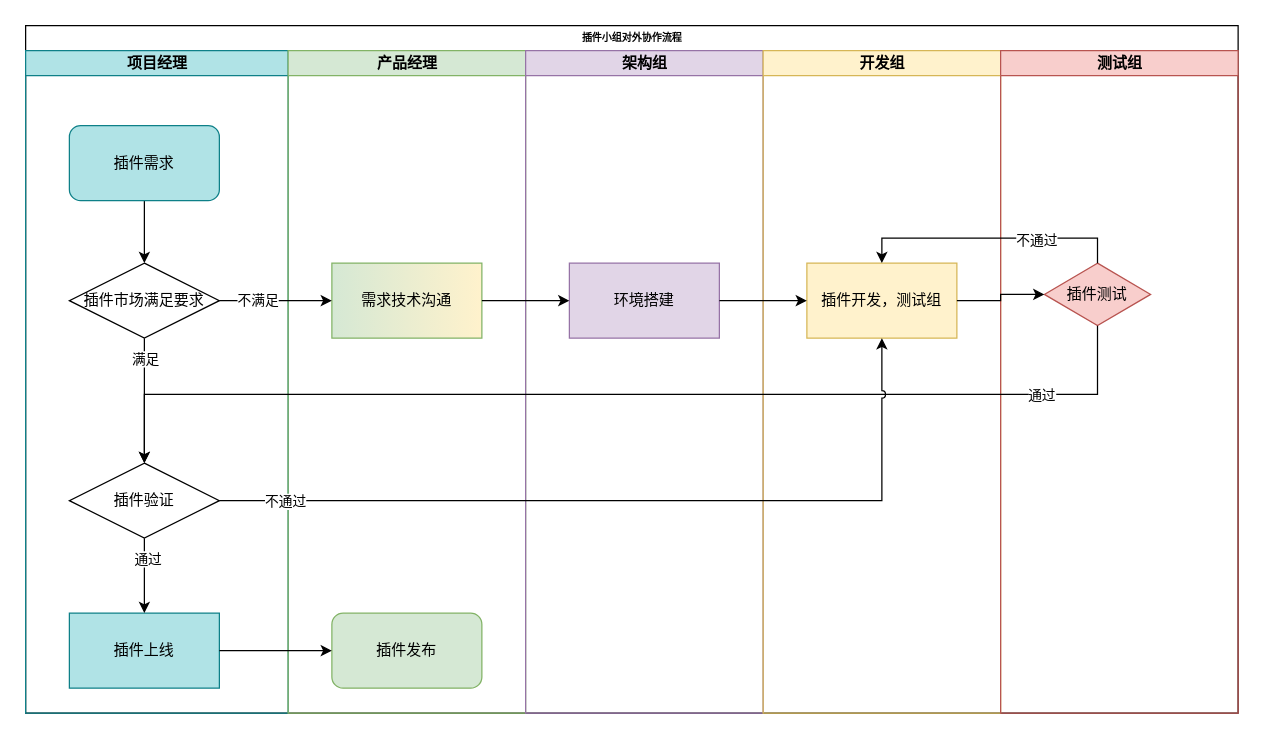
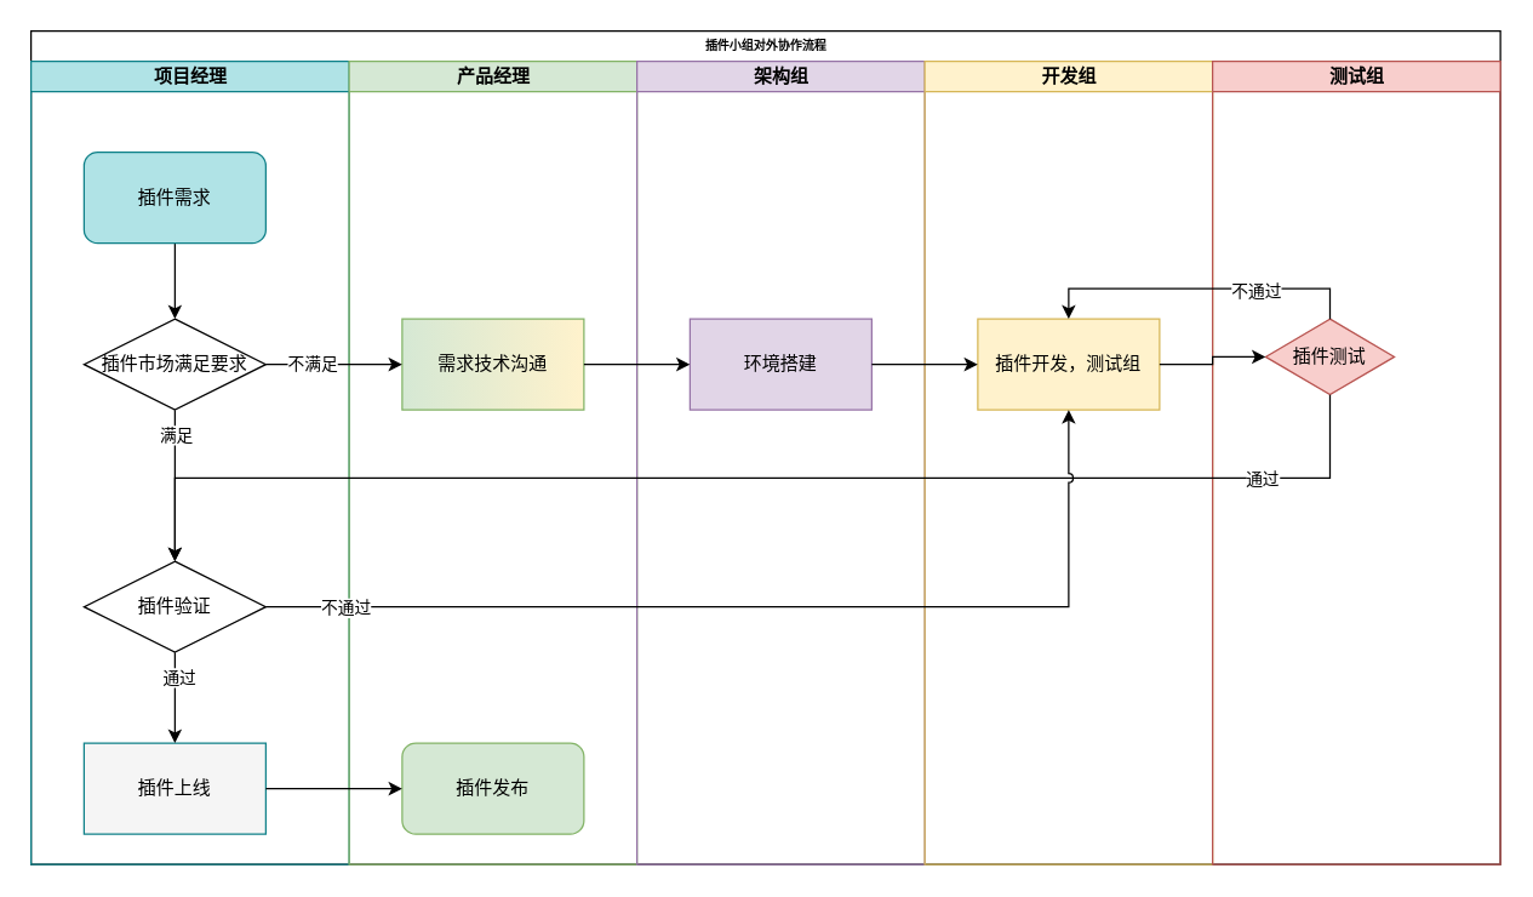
- <mxCell id="6" value="插件上线" style="rounded=0;whiteSpace=wrap;html=1;fillColor=#b0e3e6;strokeColor=#0e8088;" parent="3" vertex="1"><mxGeometry x="35" y="450" width="120" height="60" as="geometry" /></mxCell>
+ <mxCell id="6" value="插件上线" style="rounded=0;whiteSpace=wrap;html=1;fillColor=#f5f5f5;strokeColor=#0e8088;" parent="3" vertex="1"><mxGeometry x="35" y="450" width="120" height="60" as="geometry" /></mxCell>
